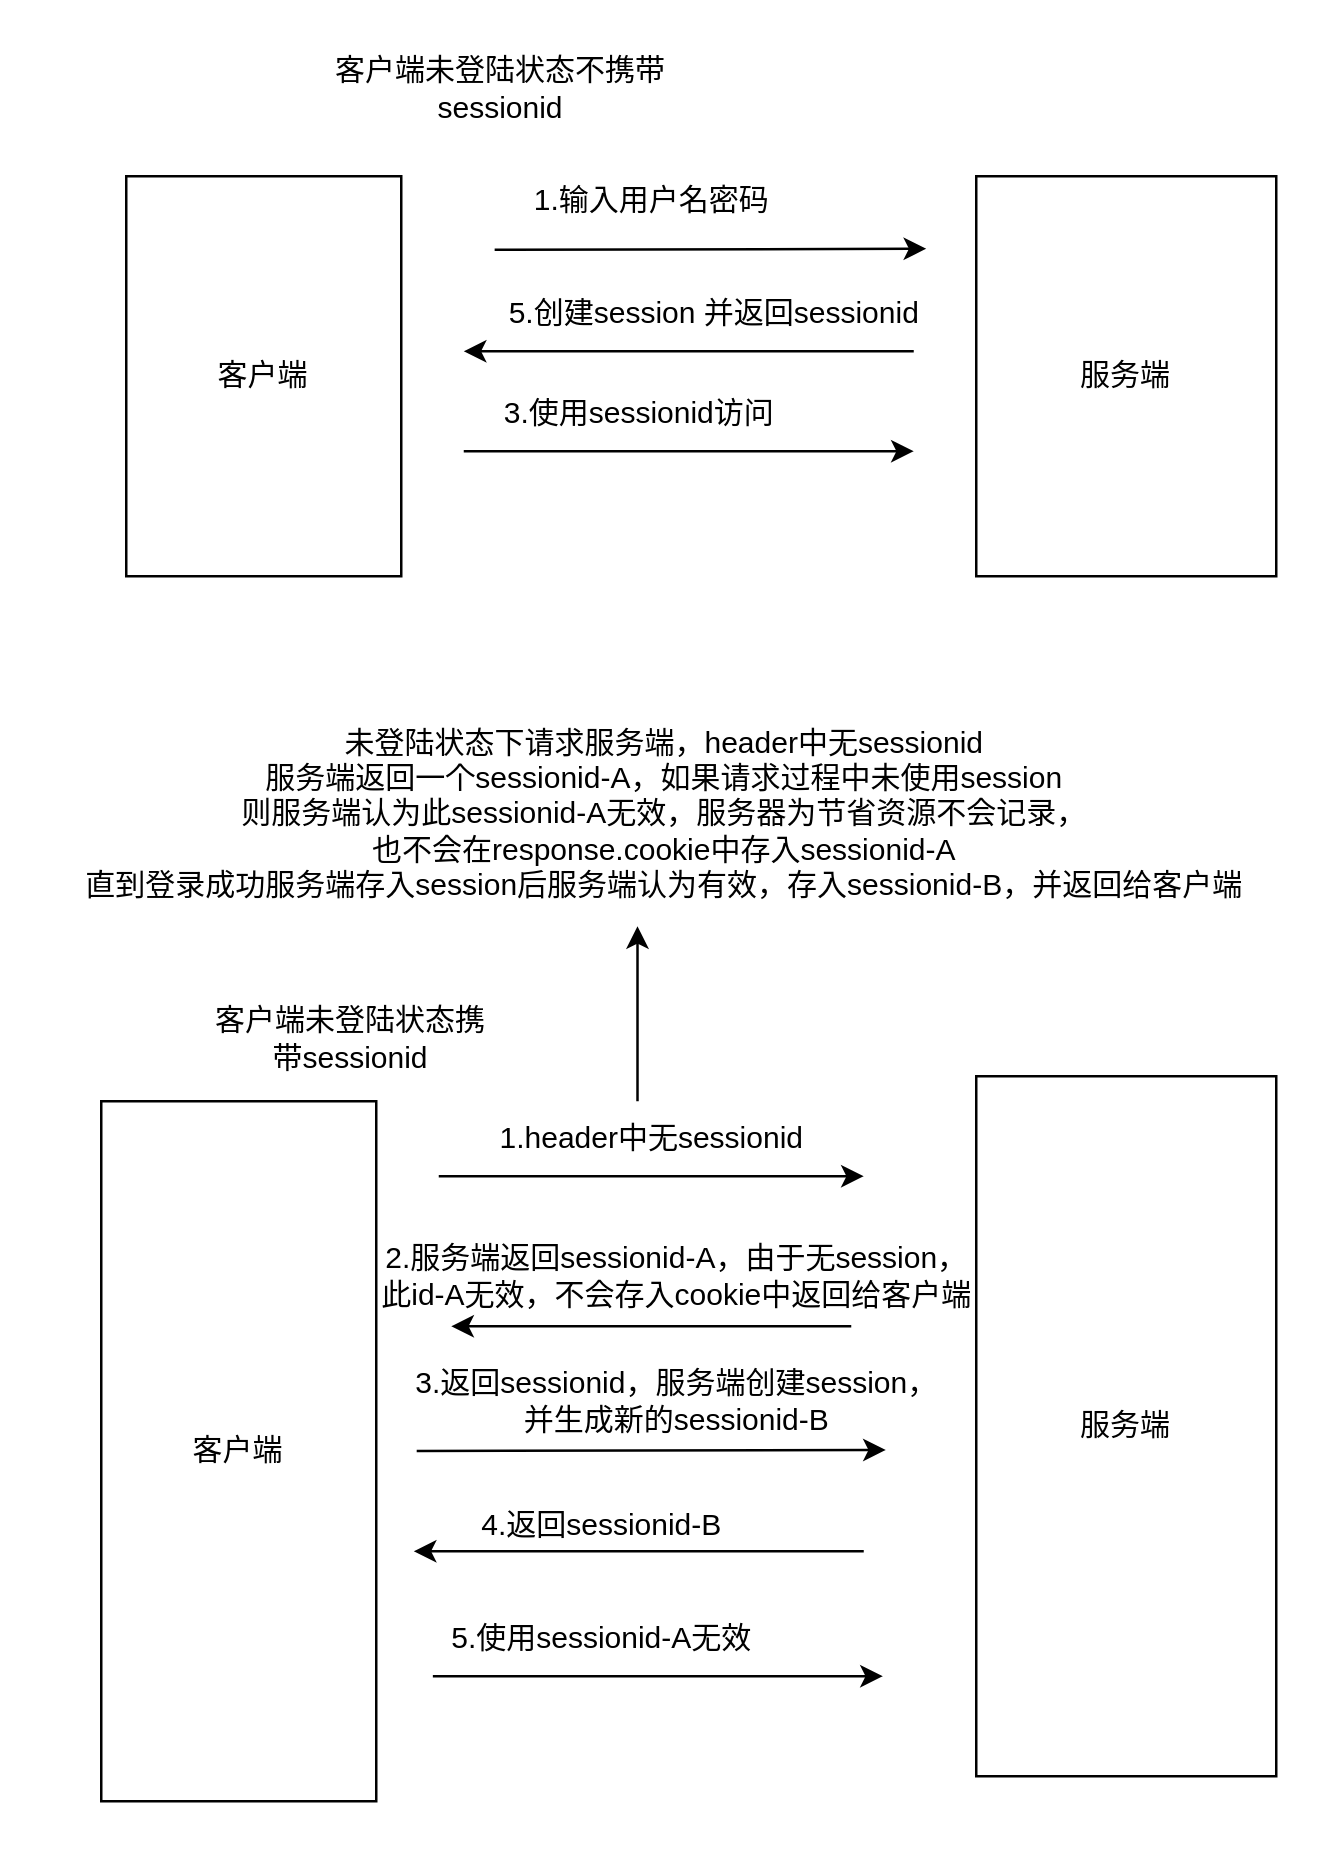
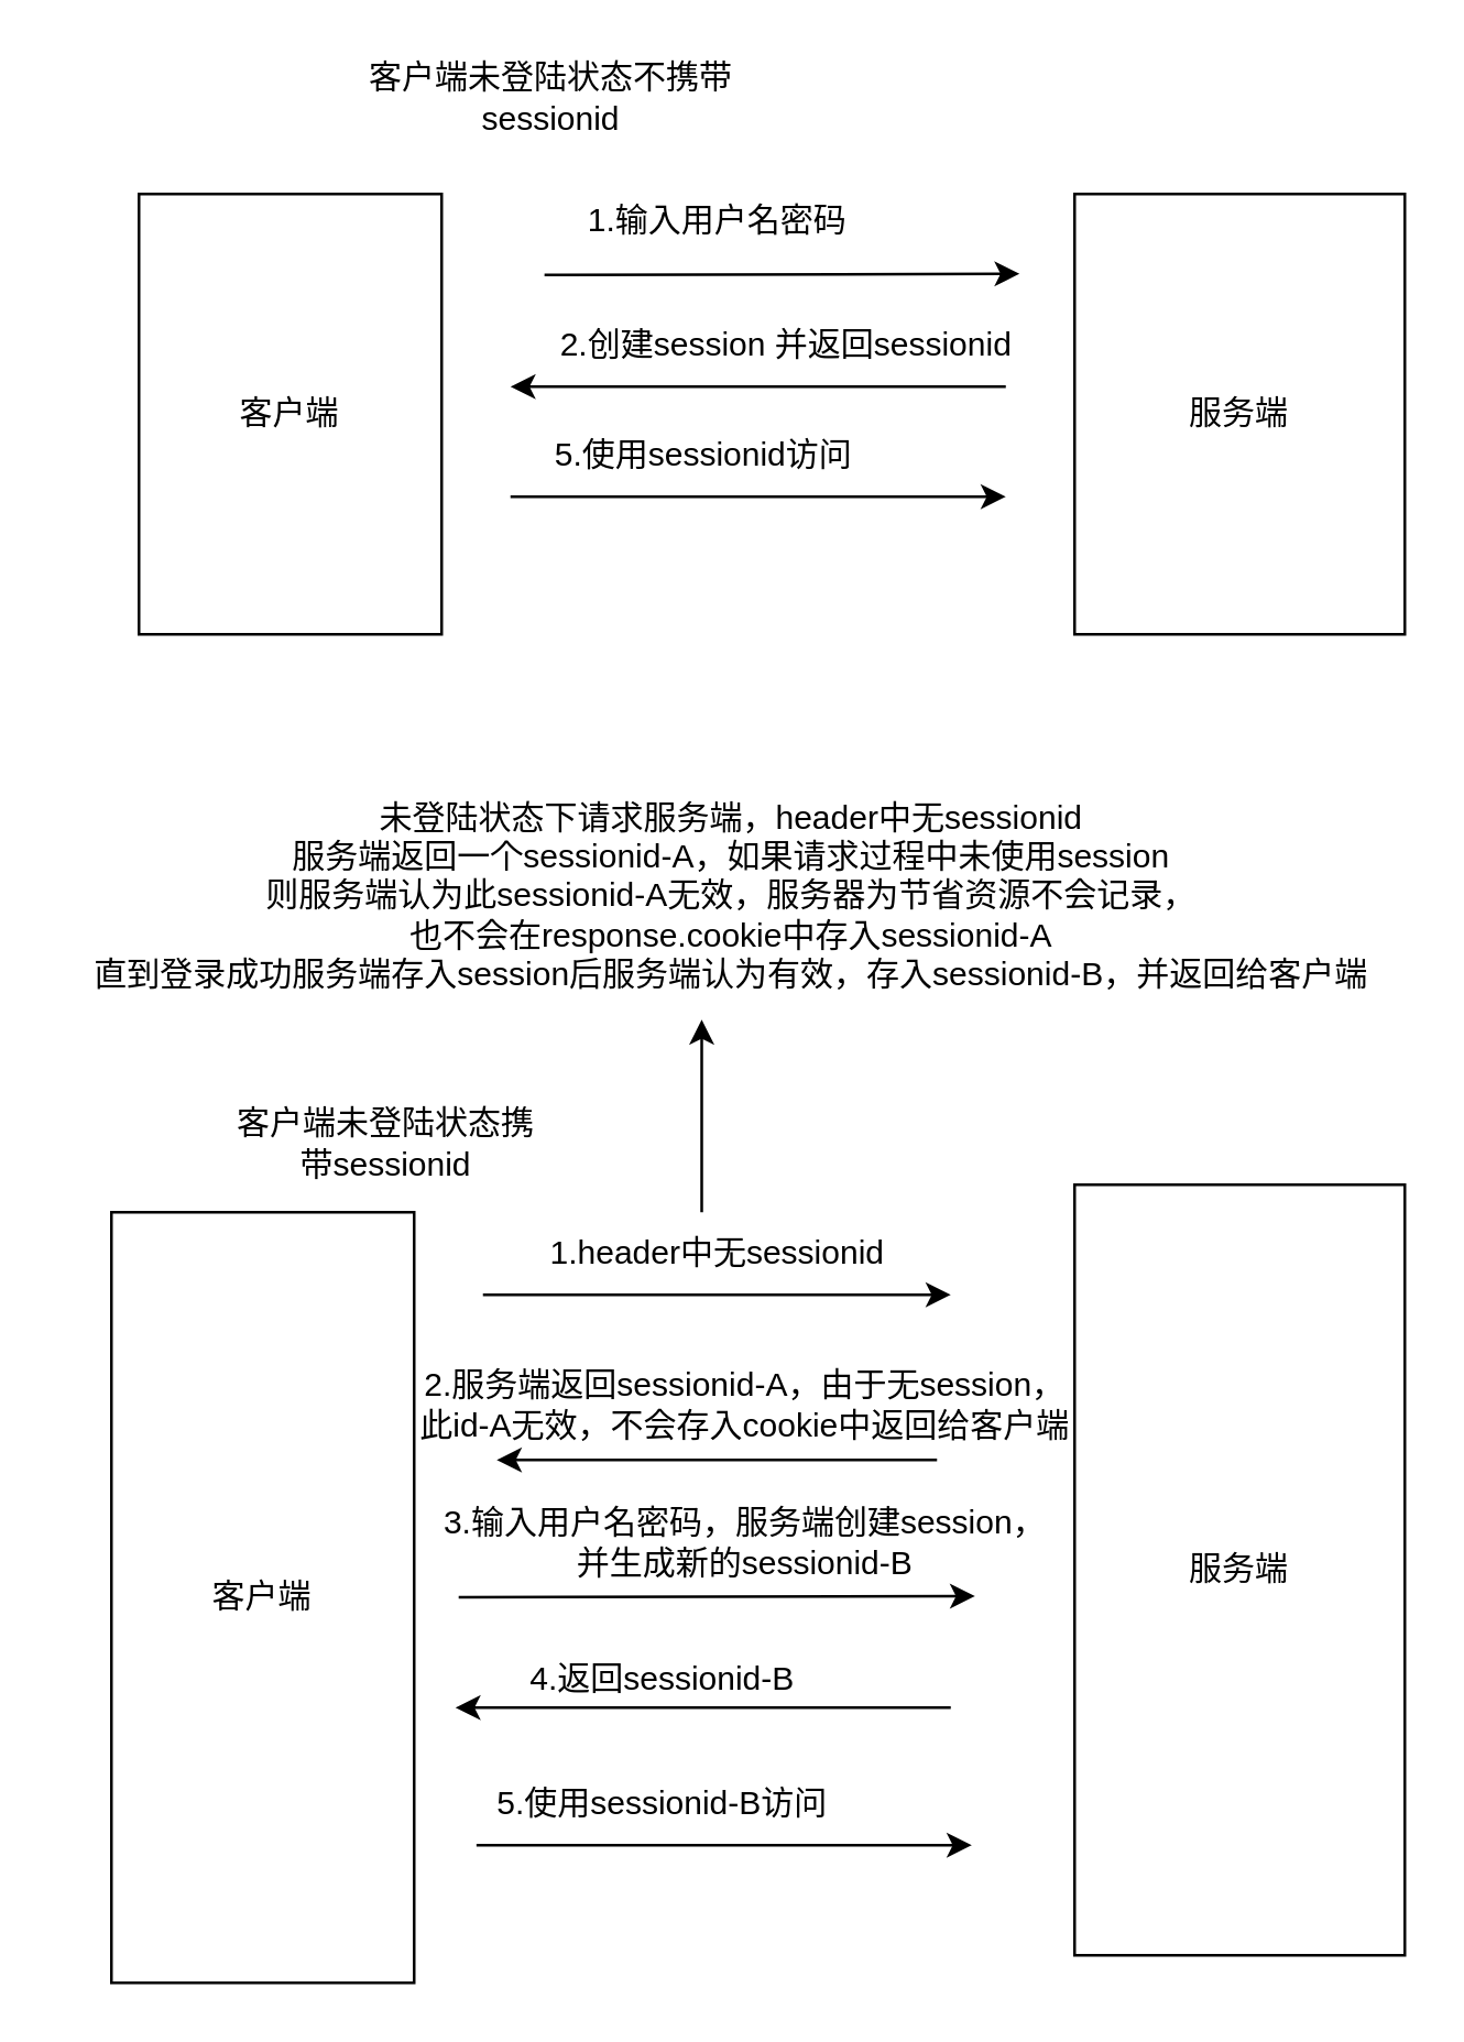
- <mxCell id="8" value="5.创建session 并返回sessionid" style="text;html=1;align=center;verticalAlign=middle;resizable=0;points=[];autosize=1;strokeColor=none;fillColor=none;" vertex="1" parent="1"><mxGeometry x="190" y="110" width="190" height="30" as="geometry" /></mxCell>
+ <mxCell id="8" value="2.创建session 并返回sessionid" style="text;html=1;align=center;verticalAlign=middle;resizable=0;points=[];autosize=1;strokeColor=none;fillColor=none;" vertex="1" parent="1"><mxGeometry x="190" y="110" width="190" height="30" as="geometry" /></mxCell>
- <mxCell id="9" value="3.使用sessionid访问" style="text;html=1;align=center;verticalAlign=middle;resizable=0;points=[];autosize=1;strokeColor=none;fillColor=none;" vertex="1" parent="1"><mxGeometry x="190" y="150" width="130" height="30" as="geometry" /></mxCell>
+ <mxCell id="9" value="5.使用sessionid访问" style="text;html=1;align=center;verticalAlign=middle;resizable=0;points=[];autosize=1;strokeColor=none;fillColor=none;" vertex="1" parent="1"><mxGeometry x="190" y="150" width="130" height="30" as="geometry" /></mxCell>
- <mxCell id="17" value="3.返回sessionid，服务端创建session，&lt;br&gt;并生成新的sessionid-B" style="text;html=1;align=center;verticalAlign=middle;resizable=0;points=[];autosize=1;strokeColor=none;fillColor=none;" vertex="1" parent="1"><mxGeometry x="150" y="540" width="240" height="40" as="geometry" /></mxCell>
+ <mxCell id="17" value="3.输入用户名密码，服务端创建session，&lt;br&gt;并生成新的sessionid-B" style="text;html=1;align=center;verticalAlign=middle;resizable=0;points=[];autosize=1;strokeColor=none;fillColor=none;" vertex="1" parent="1"><mxGeometry x="150" y="540" width="240" height="40" as="geometry" /></mxCell>
- <mxCell id="16" value="5.使用sessionid-A无效" style="text;html=1;align=center;verticalAlign=middle;resizable=0;points=[];autosize=1;strokeColor=none;fillColor=none;" vertex="1" parent="1"><mxGeometry x="170" y="640" width="140" height="30" as="geometry" /></mxCell>
+ <mxCell id="16" value="5.使用sessionid-B访问" style="text;html=1;align=center;verticalAlign=middle;resizable=0;points=[];autosize=1;strokeColor=none;fillColor=none;" vertex="1" parent="1"><mxGeometry x="170" y="640" width="140" height="30" as="geometry" /></mxCell>
